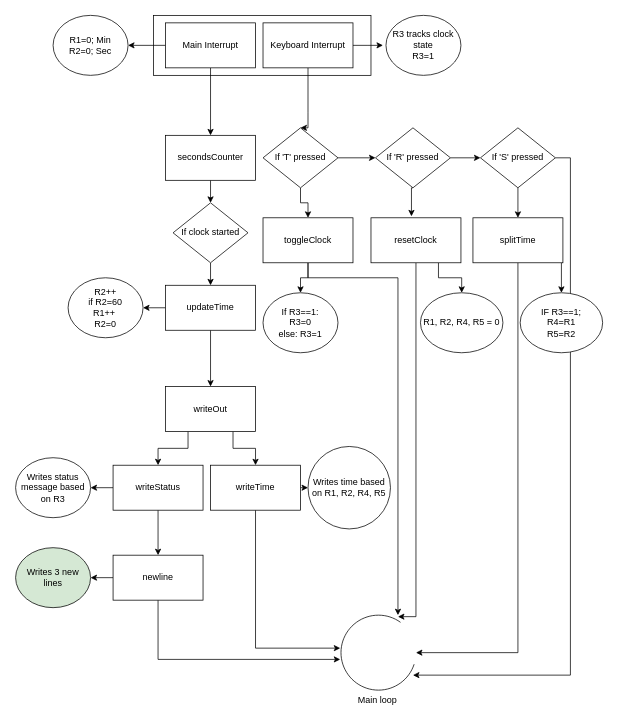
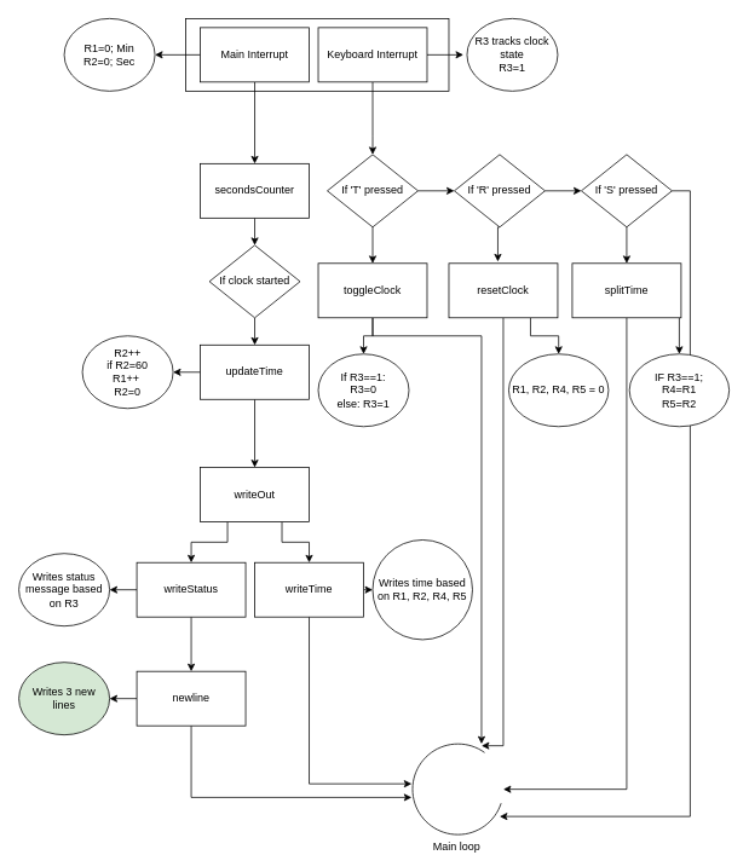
- <mxCell id="30" value="If 'T' pressed" style="rhombus;whiteSpace=wrap;html=1;" vertex="1" parent="1"><mxGeometry x="350" y="170" width="100" height="80" as="geometry" /></mxCell>
+ <mxCell id="30" value="If 'T' pressed" style="rhombus;whiteSpace=wrap;html=1;" vertex="1" parent="1"><mxGeometry x="360" y="170" width="100" height="80" as="geometry" /></mxCell>
